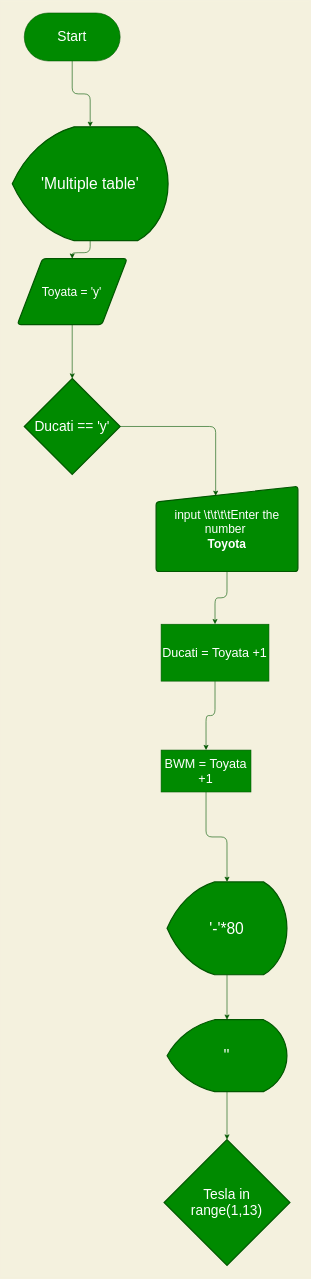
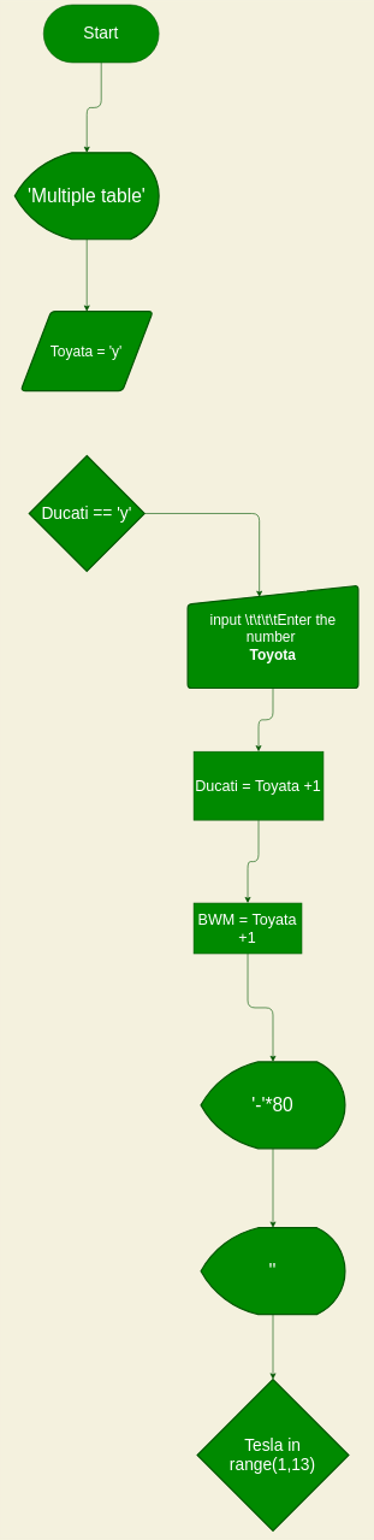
- <mxCell id="3" value="&lt;font style=&quot;font-size: 23px&quot; color=&quot;#ffffff&quot;&gt;Start&lt;/font&gt;" style="rounded=1;whiteSpace=wrap;html=1;sketch=0;arcSize=50;fillColor=#008a00;strokeColor=#005700;fontColor=#ffffff;" vertex="1" parent="1"><mxGeometry x="40" y="20" width="160" height="80" as="geometry" /></mxCell>
+ <mxCell id="3" value="&lt;font style=&quot;font-size: 23px&quot; color=&quot;#ffffff&quot;&gt;Start&lt;/font&gt;" style="rounded=1;whiteSpace=wrap;html=1;sketch=0;arcSize=50;fillColor=#008a00;strokeColor=#005700;fontColor=#ffffff;" vertex="1" parent="1"><mxGeometry x="60" y="5" width="160" height="80" as="geometry" /></mxCell>
- <mxCell id="5" value="&lt;font color=&quot;#ffffff&quot; style=&quot;font-size: 26px&quot;&gt;'Multiple table'&lt;/font&gt;" style="strokeWidth=2;html=1;shape=mxgraph.flowchart.display;whiteSpace=wrap;rounded=0;sketch=0;fontColor=#ffffff;fillColor=#008a00;strokeColor=#005700;" vertex="1" parent="1"><mxGeometry x="20" y="210" width="260" height="190" as="geometry" /></mxCell>
+ <mxCell id="5" value="&lt;font color=&quot;#ffffff&quot; style=&quot;font-size: 26px&quot;&gt;'Multiple table'&lt;/font&gt;" style="strokeWidth=2;html=1;shape=mxgraph.flowchart.display;whiteSpace=wrap;rounded=0;sketch=0;fontColor=#ffffff;fillColor=#008a00;strokeColor=#005700;" vertex="1" parent="1"><mxGeometry x="20" y="210" width="200" height="120" as="geometry" /></mxCell>
- <mxCell id="6" style="edgeStyle=orthogonalEdgeStyle;curved=0;rounded=1;sketch=0;orthogonalLoop=1;jettySize=auto;html=1;exitX=0.5;exitY=1;exitDx=0;exitDy=0;entryX=0.5;entryY=0;entryDx=0;entryDy=0;entryPerimeter=0;fontColor=#393C56;strokeColor=#005700;fillColor=#008a00;" edge="1" parent="1" source="7" target="9"><mxGeometry relative="1" as="geometry" /></mxCell>
- <mxCell id="17" value="&lt;font color=&quot;#ffffff&quot;&gt;&lt;span style=&quot;font-size: 26px&quot;&gt;'-'*80&lt;/span&gt;&lt;/font&gt;" style="strokeWidth=2;html=1;shape=mxgraph.flowchart.display;whiteSpace=wrap;rounded=0;sketch=0;fontColor=#ffffff;fillColor=#008a00;strokeColor=#005700;" vertex="1" parent="1"><mxGeometry x="278.34" y="1470" width="200" height="155" as="geometry" /></mxCell>
+ <mxCell id="17" value="&lt;font color=&quot;#ffffff&quot;&gt;&lt;span style=&quot;font-size: 26px&quot;&gt;'-'*80&lt;/span&gt;&lt;/font&gt;" style="strokeWidth=2;html=1;shape=mxgraph.flowchart.display;whiteSpace=wrap;rounded=0;sketch=0;fontColor=#ffffff;fillColor=#008a00;strokeColor=#005700;" vertex="1" parent="1"><mxGeometry x="278.34" y="1470" width="200" height="120" as="geometry" /></mxCell>
- <mxCell id="20" value="&lt;font color=&quot;#ffffff&quot;&gt;&lt;span style=&quot;font-size: 23px&quot;&gt;Tesla in &lt;br&gt;range(1,13)&lt;/span&gt;&lt;/font&gt;" style="strokeWidth=2;html=1;shape=mxgraph.flowchart.decision;whiteSpace=wrap;rounded=0;sketch=0;fontColor=#ffffff;fillColor=#008a00;strokeColor=#005700;" vertex="1" parent="1"><mxGeometry x="273.33" y="1900" width="210" height="210" as="geometry" /></mxCell>
+ <mxCell id="20" value="&lt;font color=&quot;#ffffff&quot;&gt;&lt;span style=&quot;font-size: 23px&quot;&gt;Tesla in &lt;br&gt;range(1,13)&lt;/span&gt;&lt;/font&gt;" style="strokeWidth=2;html=1;shape=mxgraph.flowchart.decision;whiteSpace=wrap;rounded=0;sketch=0;fontColor=#ffffff;fillColor=#008a00;strokeColor=#005700;" vertex="1" parent="1"><mxGeometry x="273.33" y="1910" width="210" height="210" as="geometry" /></mxCell>
